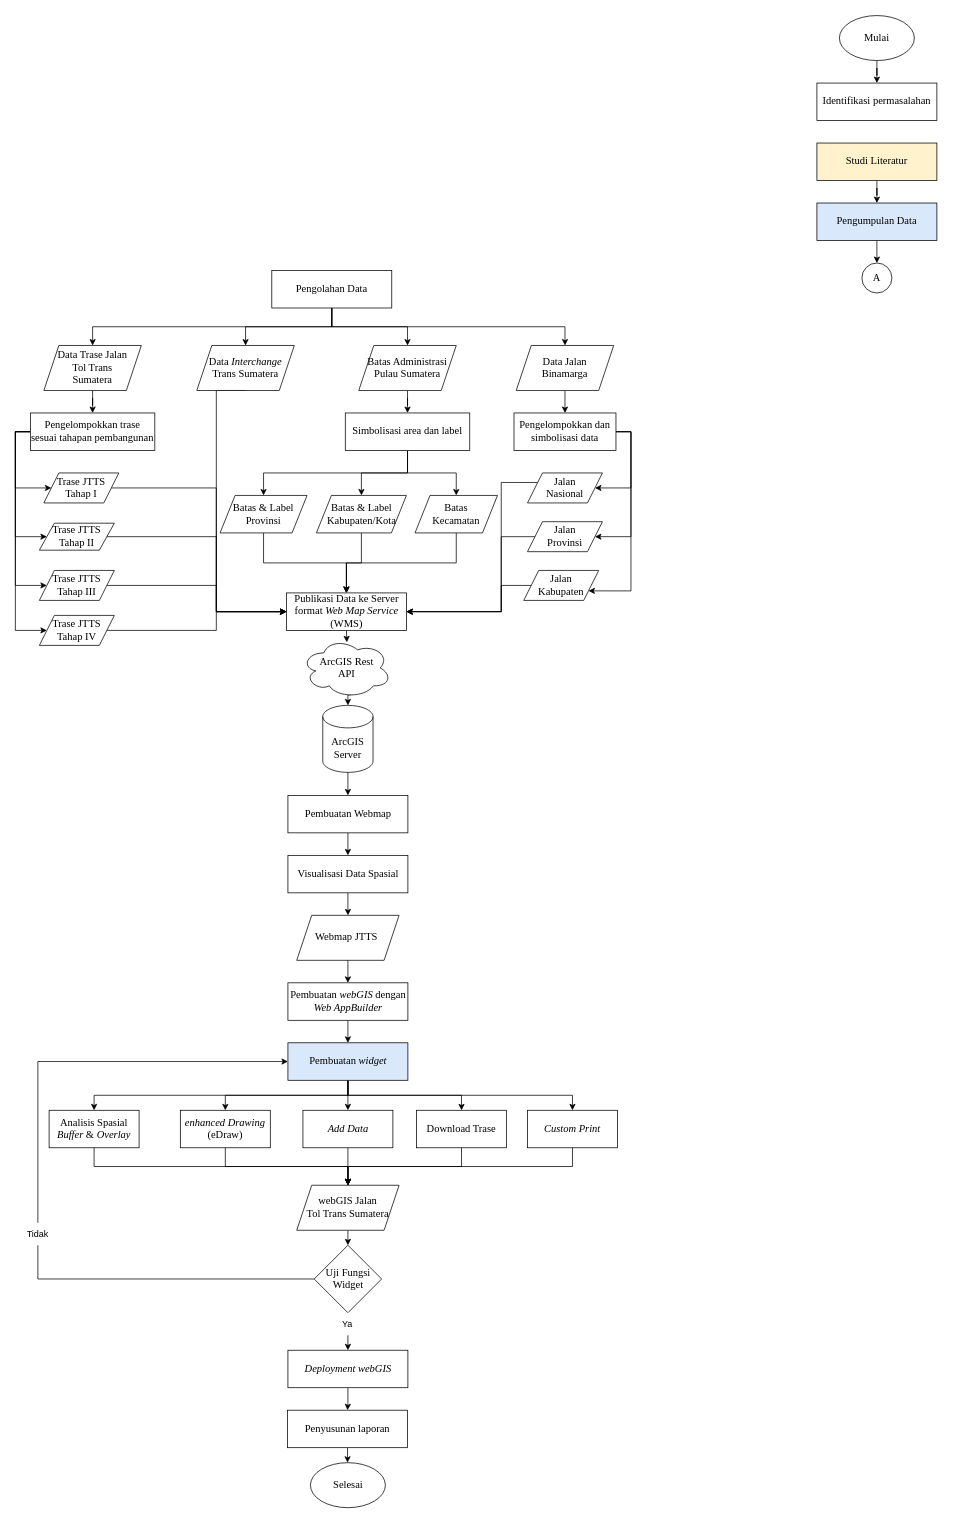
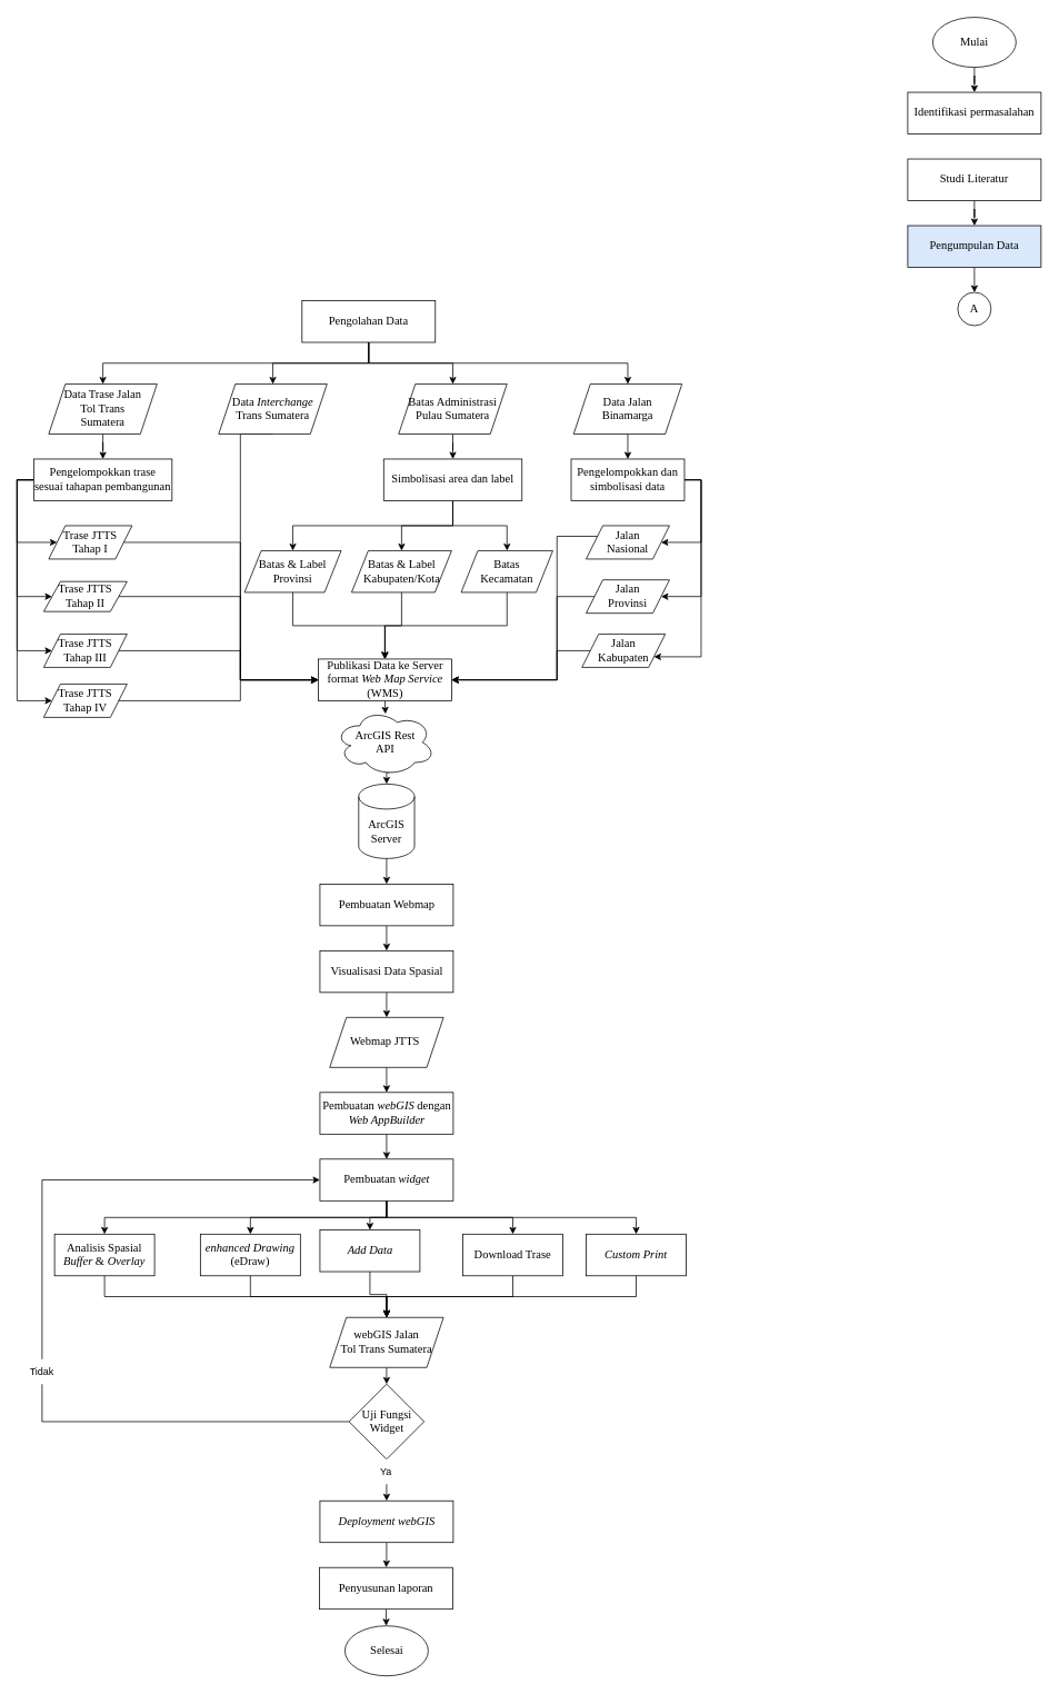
- <mxCell id="6" value="&lt;font style=&quot;font-size: 14px;&quot;&gt;Studi Literatur&lt;/font&gt;" style="rounded=0;whiteSpace=wrap;html=1;fontFamily=Times New Roman;fillColor=#fff2cc;" parent="1" vertex="1"><mxGeometry x="1089" y="190" width="160" height="50" as="geometry" /></mxCell>
+ <mxCell id="6" value="&lt;font style=&quot;font-size: 14px;&quot;&gt;Studi Literatur&lt;/font&gt;" style="rounded=0;whiteSpace=wrap;html=1;fontFamily=Times New Roman;" parent="1" vertex="1"><mxGeometry x="1089" y="190" width="160" height="50" as="geometry" /></mxCell>
- <mxCell id="72" value="&lt;font style=&quot;font-size: 14px;&quot;&gt;Pembuatan &lt;i&gt;widget&lt;/i&gt;&lt;/font&gt;" style="rounded=0;whiteSpace=wrap;html=1;fontFamily=Times New Roman;fillColor=#dae8fc;" parent="1" vertex="1"><mxGeometry x="383.5" y="1390" width="160" height="50" as="geometry" /></mxCell>
+ <mxCell id="72" value="&lt;font style=&quot;font-size: 14px;&quot;&gt;Pembuatan &lt;i&gt;widget&lt;/i&gt;&lt;/font&gt;" style="rounded=0;whiteSpace=wrap;html=1;fontFamily=Times New Roman;" parent="1" vertex="1"><mxGeometry x="383.5" y="1390" width="160" height="50" as="geometry" /></mxCell>
- <mxCell id="78" value="&lt;span style=&quot;font-size: 14px;&quot;&gt;&lt;i&gt;Add Data&lt;/i&gt;&lt;/span&gt;" style="rounded=0;whiteSpace=wrap;html=1;fontFamily=Times New Roman;" parent="1" vertex="1"><mxGeometry x="403.5" y="1480" width="120" height="50" as="geometry" /></mxCell>
+ <mxCell id="78" value="&lt;span style=&quot;font-size: 14px;&quot;&gt;&lt;i&gt;Add Data&lt;/i&gt;&lt;/span&gt;" style="rounded=0;whiteSpace=wrap;html=1;fontFamily=Times New Roman;" parent="1" vertex="1"><mxGeometry x="383.5" y="1475" width="120" height="50" as="geometry" /></mxCell>
